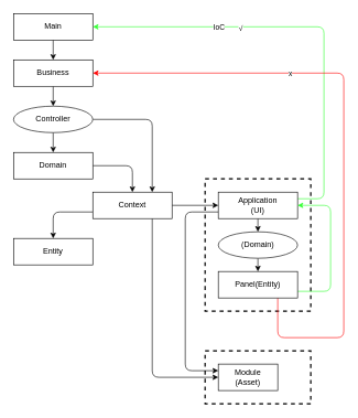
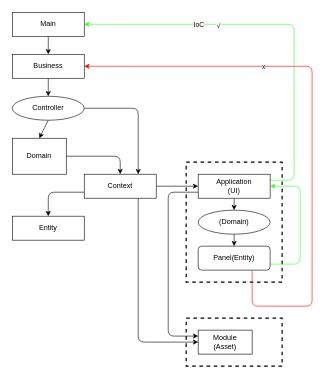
- <mxCell id="12" value="Domain" style="rounded=0;whiteSpace=wrap;html=1;" parent="1" vertex="1"><mxGeometry x="20" y="230" width="120" height="40" as="geometry" /></mxCell>
+ <mxCell id="12" value="Domain" style="rounded=0;whiteSpace=wrap;html=1;" parent="1" vertex="1"><mxGeometry x="20" y="230" width="90" height="60" as="geometry" /></mxCell>
- <mxCell id="29" value="Panel(Entity)" style="rounded=0;whiteSpace=wrap;html=1;" parent="1" vertex="1"><mxGeometry x="330" y="410" width="120" height="40" as="geometry" /></mxCell>
+ <mxCell id="29" value="Panel(Entity)" style="whiteSpace=wrap;html=1;rounded=1;" parent="1" vertex="1"><mxGeometry x="330" y="410" width="120" height="40" as="geometry" /></mxCell>
